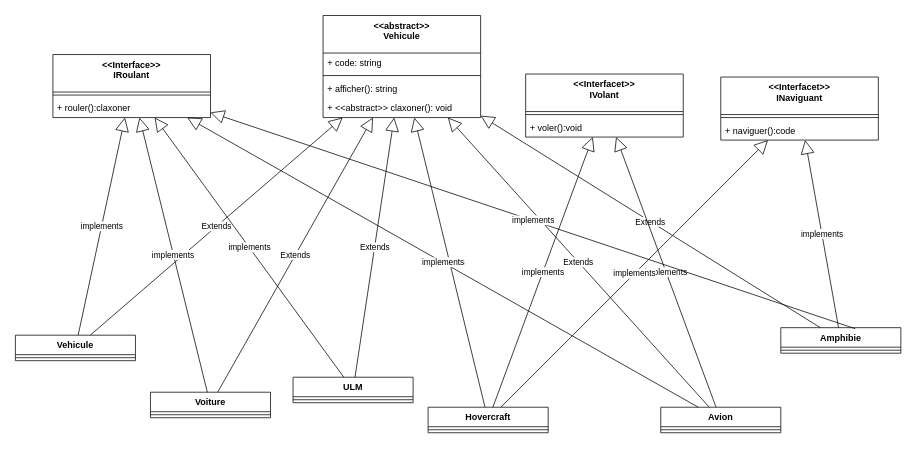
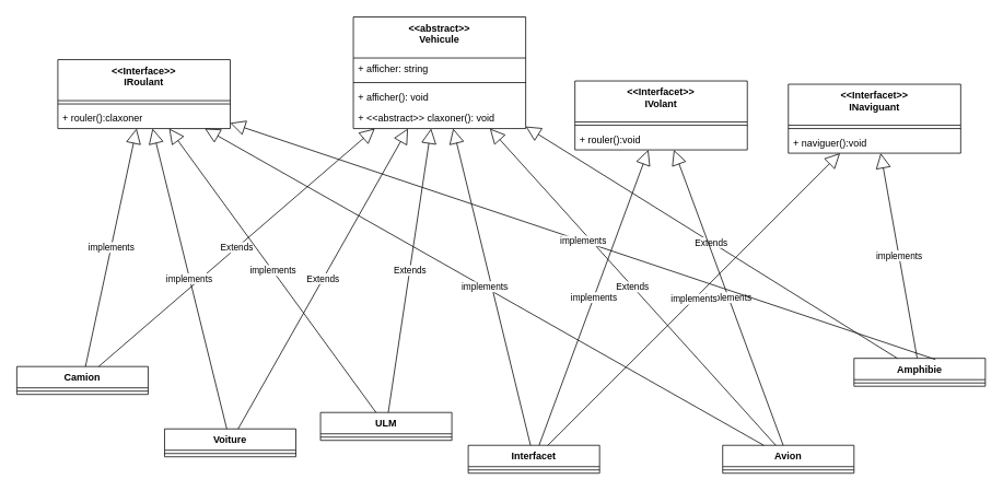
- <mxCell id="21" value="+ code: string" style="text;strokeColor=none;fillColor=none;align=left;verticalAlign=top;spacingLeft=4;spacingRight=4;overflow=hidden;rotatable=0;points=[[0,0.5],[1,0.5]];portConstraint=eastwest;" parent="20" vertex="1"><mxGeometry y="50" width="210" height="26" as="geometry" /></mxCell>
+ <mxCell id="21" value="+ afficher: string" style="text;strokeColor=none;fillColor=none;align=left;verticalAlign=top;spacingLeft=4;spacingRight=4;overflow=hidden;rotatable=0;points=[[0,0.5],[1,0.5]];portConstraint=eastwest;" parent="20" vertex="1"><mxGeometry y="50" width="210" height="26" as="geometry" /></mxCell>
- <mxCell id="23" value="+ afficher(): string" style="text;strokeColor=none;fillColor=none;align=left;verticalAlign=top;spacingLeft=4;spacingRight=4;overflow=hidden;rotatable=0;points=[[0,0.5],[1,0.5]];portConstraint=eastwest;" parent="20" vertex="1"><mxGeometry y="84" width="210" height="26" as="geometry" /></mxCell>
+ <mxCell id="23" value="+ afficher(): void" style="text;strokeColor=none;fillColor=none;align=left;verticalAlign=top;spacingLeft=4;spacingRight=4;overflow=hidden;rotatable=0;points=[[0,0.5],[1,0.5]];portConstraint=eastwest;" parent="20" vertex="1"><mxGeometry y="84" width="210" height="26" as="geometry" /></mxCell>
- <mxCell id="30" value="+ voler():void" style="text;strokeColor=none;fillColor=none;align=left;verticalAlign=top;spacingLeft=4;spacingRight=4;overflow=hidden;rotatable=0;points=[[0,0.5],[1,0.5]];portConstraint=eastwest;" parent="28" vertex="1"><mxGeometry y="58" width="210" height="26" as="geometry" /></mxCell>
+ <mxCell id="30" value="+ rouler():void" style="text;strokeColor=none;fillColor=none;align=left;verticalAlign=top;spacingLeft=4;spacingRight=4;overflow=hidden;rotatable=0;points=[[0,0.5],[1,0.5]];portConstraint=eastwest;" parent="28" vertex="1"><mxGeometry y="58" width="210" height="26" as="geometry" /></mxCell>
- <mxCell id="33" value="+ naviguer():code" style="text;strokeColor=none;fillColor=none;align=left;verticalAlign=top;spacingLeft=4;spacingRight=4;overflow=hidden;rotatable=0;points=[[0,0.5],[1,0.5]];portConstraint=eastwest;" parent="31" vertex="1"><mxGeometry y="58" width="210" height="26" as="geometry" /></mxCell>
+ <mxCell id="33" value="+ naviguer():void" style="text;strokeColor=none;fillColor=none;align=left;verticalAlign=top;spacingLeft=4;spacingRight=4;overflow=hidden;rotatable=0;points=[[0,0.5],[1,0.5]];portConstraint=eastwest;" parent="31" vertex="1"><mxGeometry y="58" width="210" height="26" as="geometry" /></mxCell>
- <mxCell id="6" value="Vehicule" style="swimlane;fontStyle=1;align=center;verticalAlign=top;childLayout=stackLayout;horizontal=1;startSize=26;horizontalStack=0;resizeParent=1;resizeParentMax=0;resizeLast=0;collapsible=1;marginBottom=0;" parent="1" vertex="1"><mxGeometry x="20" y="446" width="160" height="34" as="geometry" /></mxCell>
+ <mxCell id="6" value="Camion" style="swimlane;fontStyle=1;align=center;verticalAlign=top;childLayout=stackLayout;horizontal=1;startSize=26;horizontalStack=0;resizeParent=1;resizeParentMax=0;resizeLast=0;collapsible=1;marginBottom=0;" parent="1" vertex="1"><mxGeometry x="20" y="446" width="160" height="34" as="geometry" /></mxCell>
- <mxCell id="12" value="Hovercraft" style="swimlane;fontStyle=1;align=center;verticalAlign=top;childLayout=stackLayout;horizontal=1;startSize=26;horizontalStack=0;resizeParent=1;resizeParentMax=0;resizeLast=0;collapsible=1;marginBottom=0;" parent="1" vertex="1"><mxGeometry x="570" y="542" width="160" height="34" as="geometry" /></mxCell>
+ <mxCell id="12" value="Interfacet" style="swimlane;fontStyle=1;align=center;verticalAlign=top;childLayout=stackLayout;horizontal=1;startSize=26;horizontalStack=0;resizeParent=1;resizeParentMax=0;resizeLast=0;collapsible=1;marginBottom=0;" parent="1" vertex="1"><mxGeometry x="570" y="542" width="160" height="34" as="geometry" /></mxCell>
